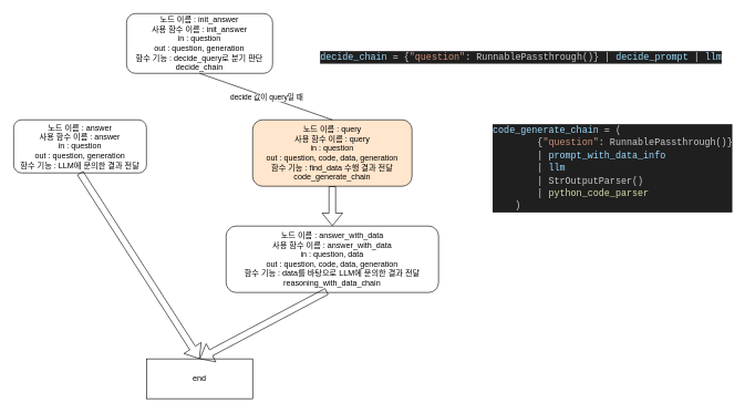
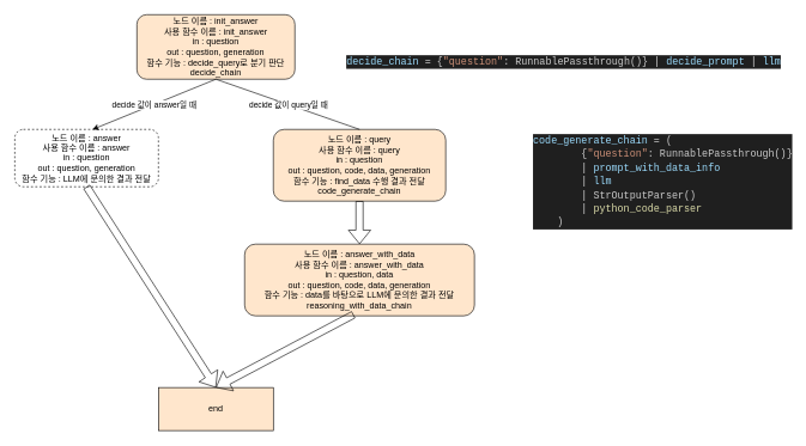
- <mxCell id="2" value="노드 이름 : init_answer&lt;div&gt;사용 함수 이름 : init_answer&lt;/div&gt;&lt;div&gt;&lt;div&gt;&lt;span style=&quot;background-color: initial;&quot;&gt;in :&amp;nbsp;&lt;/span&gt;&lt;span style=&quot;background-color: initial;&quot;&gt;question&lt;/span&gt;&lt;/div&gt;&lt;div&gt;&lt;span style=&quot;background-color: initial;&quot;&gt;out : question, generation&lt;/span&gt;&lt;/div&gt;&lt;/div&gt;&lt;div&gt;&lt;div&gt;함수 기능 : decide_query로 분기 판단&lt;/div&gt;&lt;/div&gt;&lt;div&gt;decide_chain&lt;/div&gt;" style="rounded=1;whiteSpace=wrap;html=1;" parent="1" vertex="1"><mxGeometry x="190" y="20" width="220" height="90" as="geometry" /></mxCell>
+ <mxCell id="2" value="노드 이름 : init_answer&lt;div&gt;사용 함수 이름 : init_answer&lt;/div&gt;&lt;div&gt;&lt;div&gt;&lt;span style=&quot;background-color: initial;&quot;&gt;in :&amp;nbsp;&lt;/span&gt;&lt;span style=&quot;background-color: initial;&quot;&gt;question&lt;/span&gt;&lt;/div&gt;&lt;div&gt;&lt;span style=&quot;background-color: initial;&quot;&gt;out : question, generation&lt;/span&gt;&lt;/div&gt;&lt;/div&gt;&lt;div&gt;&lt;div&gt;함수 기능 : decide_query로 분기 판단&lt;/div&gt;&lt;/div&gt;&lt;div&gt;decide_chain&lt;/div&gt;" style="rounded=1;whiteSpace=wrap;html=1;fillColor=#ffe6cc;" parent="1" vertex="1"><mxGeometry x="190" y="20" width="220" height="90" as="geometry" /></mxCell>
+ <mxCell id="8" value="" style="endArrow=classic;html=1;rounded=0;exitX=0.5;exitY=1;exitDx=0;exitDy=0;entryX=0.541;entryY=0;entryDx=0;entryDy=0;entryPerimeter=0;" parent="1" source="2" target="4" edge="1"><mxGeometry relative="1" as="geometry"><mxPoint x="300" y="180" as="sourcePoint" /><mxPoint x="400" y="180" as="targetPoint" /></mxGeometry></mxCell>
+ <mxCell id="9" value="decide 값이 answer일 때" style="edgeLabel;resizable=0;html=1;;align=center;verticalAlign=middle;" parent="8" connectable="0" vertex="1"><mxGeometry relative="1" as="geometry" /></mxCell>
- <mxCell id="4" value="노드 이름 : answer&lt;div&gt;사용 함수 이름 : answer&lt;/div&gt;&lt;div&gt;&lt;div&gt;&lt;span style=&quot;background-color: initial;&quot;&gt;in :&amp;nbsp;&lt;/span&gt;&lt;span style=&quot;background-color: initial;&quot;&gt;question&lt;/span&gt;&lt;/div&gt;&lt;div&gt;&lt;span style=&quot;background-color: initial;&quot;&gt;out : question, generation&lt;/span&gt;&lt;/div&gt;&lt;/div&gt;&lt;div&gt;함수 기능 : LLM에 문의한 결과 전달&lt;/div&gt;" style="rounded=1;whiteSpace=wrap;html=1;" parent="1" vertex="1"><mxGeometry x="20" y="180" width="200" height="80" as="geometry" /></mxCell>
+ <mxCell id="4" value="노드 이름 : answer&lt;div&gt;사용 함수 이름 : answer&lt;/div&gt;&lt;div&gt;&lt;div&gt;&lt;span style=&quot;background-color: initial;&quot;&gt;in :&amp;nbsp;&lt;/span&gt;&lt;span style=&quot;background-color: initial;&quot;&gt;question&lt;/span&gt;&lt;/div&gt;&lt;div&gt;&lt;span style=&quot;background-color: initial;&quot;&gt;out : question, generation&lt;/span&gt;&lt;/div&gt;&lt;/div&gt;&lt;div&gt;함수 기능 : LLM에 문의한 결과 전달&lt;/div&gt;" style="rounded=1;whiteSpace=wrap;html=1;dashed=1;" parent="1" vertex="1"><mxGeometry x="20" y="180" width="200" height="80" as="geometry" /></mxCell>
- <mxCell id="6" value="노드 이름 : answer_with_data&lt;div&gt;사용 함수 이름 : answer_with_data&lt;/div&gt;&lt;div&gt;&lt;div&gt;&lt;span style=&quot;background-color: initial;&quot;&gt;in :&amp;nbsp;&lt;/span&gt;&lt;span style=&quot;background-color: initial;&quot;&gt;question, data&lt;/span&gt;&lt;/div&gt;&lt;div&gt;&lt;span style=&quot;background-color: initial;&quot;&gt;out : question, code, data, generation&lt;/span&gt;&lt;/div&gt;&lt;/div&gt;&lt;div&gt;함수 기능 : data를 바탕으로 LLM에 문의한 결과 전달&lt;/div&gt;&lt;div&gt;reasoning_with_data_chain&lt;/div&gt;" style="rounded=1;whiteSpace=wrap;html=1;" parent="1" vertex="1"><mxGeometry x="340" y="340" width="320" height="100" as="geometry" /></mxCell>
+ <mxCell id="6" value="노드 이름 : answer_with_data&lt;div&gt;사용 함수 이름 : answer_with_data&lt;/div&gt;&lt;div&gt;&lt;div&gt;&lt;span style=&quot;background-color: initial;&quot;&gt;in :&amp;nbsp;&lt;/span&gt;&lt;span style=&quot;background-color: initial;&quot;&gt;question, data&lt;/span&gt;&lt;/div&gt;&lt;div&gt;&lt;span style=&quot;background-color: initial;&quot;&gt;out : question, code, data, generation&lt;/span&gt;&lt;/div&gt;&lt;/div&gt;&lt;div&gt;함수 기능 : data를 바탕으로 LLM에 문의한 결과 전달&lt;/div&gt;&lt;div&gt;reasoning_with_data_chain&lt;/div&gt;" style="rounded=1;whiteSpace=wrap;html=1;fillColor=#ffe6cc;" parent="1" vertex="1"><mxGeometry x="340" y="340" width="320" height="100" as="geometry" /></mxCell>
- <mxCell id="3" value="end" style="rounded=0;whiteSpace=wrap;html=1;" parent="1" vertex="1"><mxGeometry x="220" y="540" width="160" height="60" as="geometry" /></mxCell>
+ <mxCell id="3" value="end" style="rounded=0;whiteSpace=wrap;html=1;fillColor=#ffe6cc;" parent="1" vertex="1"><mxGeometry x="220" y="540" width="160" height="60" as="geometry" /></mxCell>
